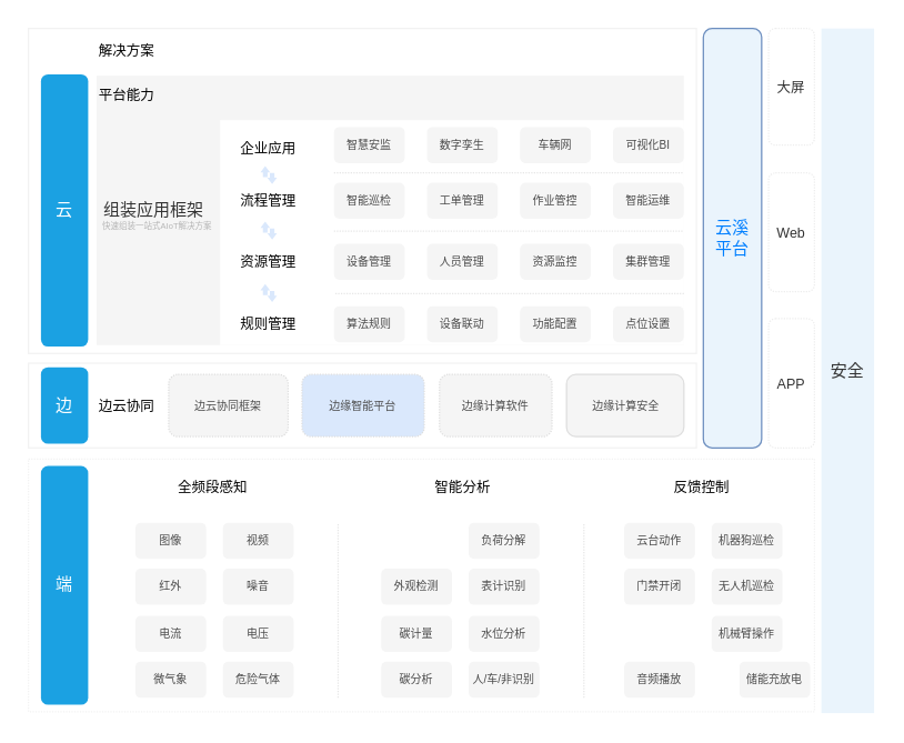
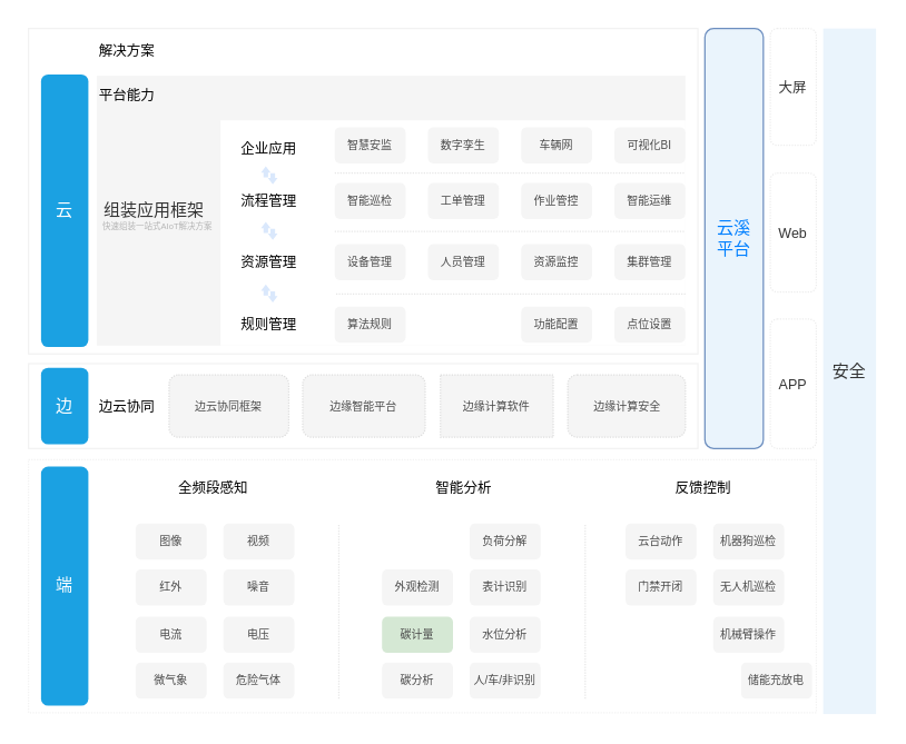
- <mxCell id="33" value="&lt;font color=&quot;#4a4a4a&quot;&gt;设备联动&lt;/font&gt;" style="rounded=1;whiteSpace=wrap;html=1;fillColor=#f5f5f5;fontColor=#333333;strokeColor=none;fontSize=8;" vertex="1" parent="1"><mxGeometry x="307" y="220" width="51" height="26" as="geometry" /></mxCell>
- <mxCell id="49" value="&lt;font color=&quot;#4a4a4a&quot;&gt;&lt;span&gt;边缘智能平台&lt;/span&gt;&lt;/font&gt;" style="rounded=1;whiteSpace=wrap;html=1;fillColor=#dae8fc;fontColor=#333333;strokeColor=#DEDEDE;dashed=1;dashPattern=1 1;fontSize=8;" vertex="1" parent="1"><mxGeometry x="217" y="269.13" width="88" height="44.75" as="geometry" /></mxCell>
+ <mxCell id="49" value="&lt;font color=&quot;#4a4a4a&quot;&gt;&lt;span&gt;边缘智能平台&lt;/span&gt;&lt;/font&gt;" style="rounded=1;whiteSpace=wrap;html=1;fillColor=#f5f5f5;fontColor=#333333;strokeColor=#DEDEDE;dashed=1;dashPattern=1 1;fontSize=8;" vertex="1" parent="1"><mxGeometry x="217" y="269.13" width="88" height="44.75" as="geometry" /></mxCell>
- <mxCell id="50" value="&lt;font color=&quot;#4a4a4a&quot;&gt;&lt;span&gt;边缘计算软件&lt;/span&gt;&lt;/font&gt;" style="rounded=1;whiteSpace=wrap;html=1;fillColor=#f5f5f5;fontColor=#333333;strokeColor=#DEDEDE;dashed=1;dashPattern=1 1;fontSize=8;" vertex="1" parent="1"><mxGeometry x="316" y="269.13" width="81" height="44.75" as="geometry" /></mxCell>
+ <mxCell id="50" value="&lt;font color=&quot;#4a4a4a&quot;&gt;&lt;span&gt;边缘计算软件&lt;/span&gt;&lt;/font&gt;" style="whiteSpace=wrap;html=1;fillColor=#f5f5f5;fontColor=#333333;strokeColor=#DEDEDE;dashed=1;dashPattern=1 1;fontSize=8;rounded=0;" vertex="1" parent="1"><mxGeometry x="316" y="269.13" width="81" height="44.75" as="geometry" /></mxCell>
- <mxCell id="51" value="&lt;font color=&quot;#4a4a4a&quot;&gt;&lt;span&gt;边缘计算安全&lt;/span&gt;&lt;/font&gt;" style="rounded=1;whiteSpace=wrap;html=1;fillColor=#f5f5f5;fontColor=#333333;strokeColor=#DEDEDE;dashed=0;dashPattern=1 1;fontSize=8;" vertex="1" parent="1"><mxGeometry x="407.5" y="269.13" width="84.5" height="44.75" as="geometry" /></mxCell>
+ <mxCell id="51" value="&lt;font color=&quot;#4a4a4a&quot;&gt;&lt;span&gt;边缘计算安全&lt;/span&gt;&lt;/font&gt;" style="rounded=1;whiteSpace=wrap;html=1;fillColor=#f5f5f5;fontColor=#333333;strokeColor=#DEDEDE;dashed=1;dashPattern=1 1;fontSize=8;" vertex="1" parent="1"><mxGeometry x="407.5" y="269.13" width="84.5" height="44.75" as="geometry" /></mxCell>
- <mxCell id="63" value="&lt;font color=&quot;#4a4a4a&quot;&gt;&lt;span&gt;碳计量&lt;/span&gt;&lt;/font&gt;" style="rounded=1;whiteSpace=wrap;html=1;fillColor=#f5f5f5;fontColor=#333333;strokeColor=none;fontSize=8;" vertex="1" parent="1"><mxGeometry x="274" y="443" width="51" height="26" as="geometry" /></mxCell>
+ <mxCell id="63" value="&lt;font color=&quot;#4a4a4a&quot;&gt;&lt;span&gt;碳计量&lt;/span&gt;&lt;/font&gt;" style="rounded=1;whiteSpace=wrap;html=1;fillColor=#d5e8d4;fontColor=#333333;strokeColor=none;fontSize=8;" vertex="1" parent="1"><mxGeometry x="274" y="443" width="51" height="26" as="geometry" /></mxCell>
- <mxCell id="72" value="&lt;font color=&quot;#4a4a4a&quot;&gt;&lt;span&gt;音频播放&lt;/span&gt;&lt;/font&gt;" style="rounded=1;whiteSpace=wrap;html=1;fillColor=#f5f5f5;fontColor=#333333;strokeColor=none;fontSize=8;" vertex="1" parent="1"><mxGeometry x="449" y="476" width="51" height="26" as="geometry" /></mxCell>
